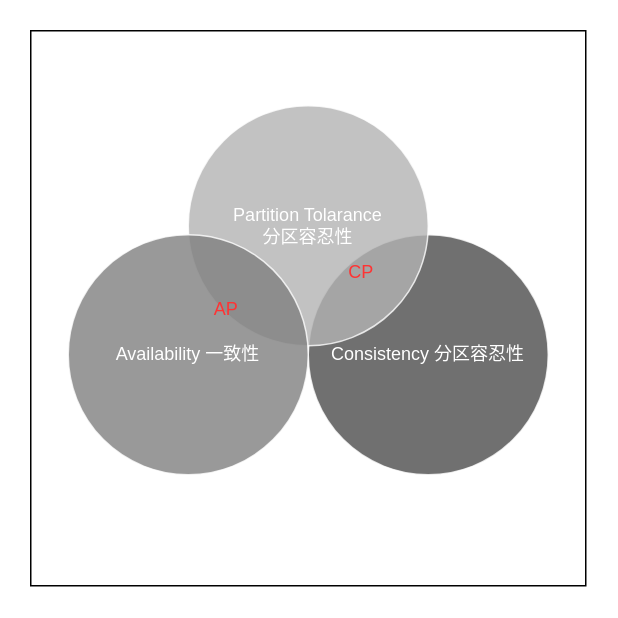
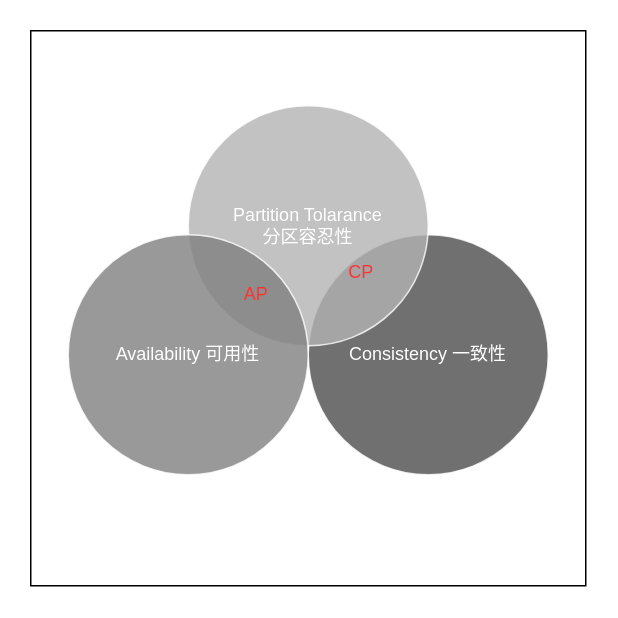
- <mxCell id="6" value="&lt;font color=&quot;#ff3333&quot;&gt;AP&lt;/font&gt;" style="text;html=1;resizable=0;autosize=1;align=center;verticalAlign=middle;points=[];fillColor=none;strokeColor=none;rounded=0;fontColor=#000000;" vertex="1" parent="1"><mxGeometry x="135" y="196" width="30" height="20" as="geometry" /></mxCell>
+ <mxCell id="6" value="&lt;font color=&quot;#ff3333&quot;&gt;AP&lt;/font&gt;" style="text;html=1;resizable=0;autosize=1;align=center;verticalAlign=middle;points=[];fillColor=none;strokeColor=none;rounded=0;fontColor=#000000;" vertex="1" parent="1"><mxGeometry x="155" y="186" width="30" height="20" as="geometry" /></mxCell>
- <mxCell id="5" value="Availability 一致性" style="ellipse;whiteSpace=wrap;html=1;aspect=fixed;fillColor=#808080;opacity=80;strokeColor=#FFFFFF;fontColor=#FFFFFF;" vertex="1" parent="1"><mxGeometry x="45" y="156" width="160" height="160" as="geometry" /></mxCell>
+ <mxCell id="5" value="Availability 可用性" style="ellipse;whiteSpace=wrap;html=1;aspect=fixed;fillColor=#808080;opacity=80;strokeColor=#FFFFFF;fontColor=#FFFFFF;" vertex="1" parent="1"><mxGeometry x="45" y="156" width="160" height="160" as="geometry" /></mxCell>
- <mxCell id="3" value="Consistency 分区容忍性" style="ellipse;whiteSpace=wrap;html=1;aspect=fixed;fillColor=#4D4D4D;opacity=80;strokeColor=#FFFFFF;fontColor=#FFFFFF;" vertex="1" parent="1"><mxGeometry x="205" y="156" width="160" height="160" as="geometry" /></mxCell>
+ <mxCell id="3" value="Consistency 一致性" style="ellipse;whiteSpace=wrap;html=1;aspect=fixed;fillColor=#4D4D4D;opacity=80;strokeColor=#FFFFFF;fontColor=#FFFFFF;" vertex="1" parent="1"><mxGeometry x="205" y="156" width="160" height="160" as="geometry" /></mxCell>
